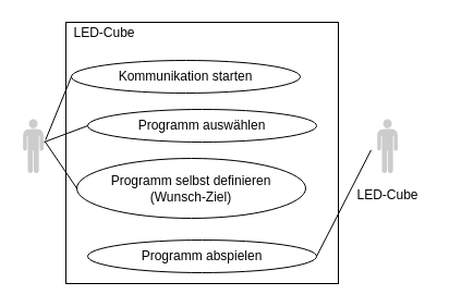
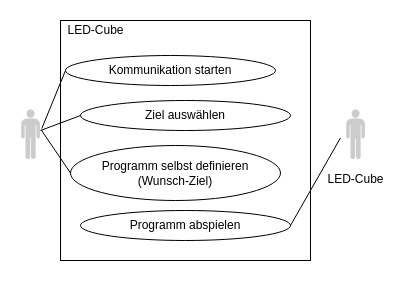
- <mxCell id="8" style="ellipse;whiteSpace=wrap;html=1;fillColor=none;gradientColor=none;align=center;" value="Programm auswählen" parent="1" vertex="1"><mxGeometry width="210" as="geometry" height="30" x="80" y="100" /></mxCell>
+ <mxCell id="8" style="ellipse;whiteSpace=wrap;html=1;fillColor=none;gradientColor=none;align=center;" value="Ziel auswählen" parent="1" vertex="1"><mxGeometry width="210" as="geometry" height="30" x="80" y="100" /></mxCell>
- <mxCell id="11" style="ellipse;whiteSpace=wrap;html=1;fillColor=none;gradientColor=none;align=center;" value="Programm abspielen" parent="1" vertex="1"><mxGeometry width="210" as="geometry" height="30" x="80" y="220" /></mxCell>
+ <mxCell id="11" style="ellipse;whiteSpace=wrap;html=1;fillColor=none;gradientColor=none;align=center;" value="Programm abspielen" parent="1" vertex="1"><mxGeometry x="80" y="210" width="210" as="geometry" height="30" /></mxCell>
